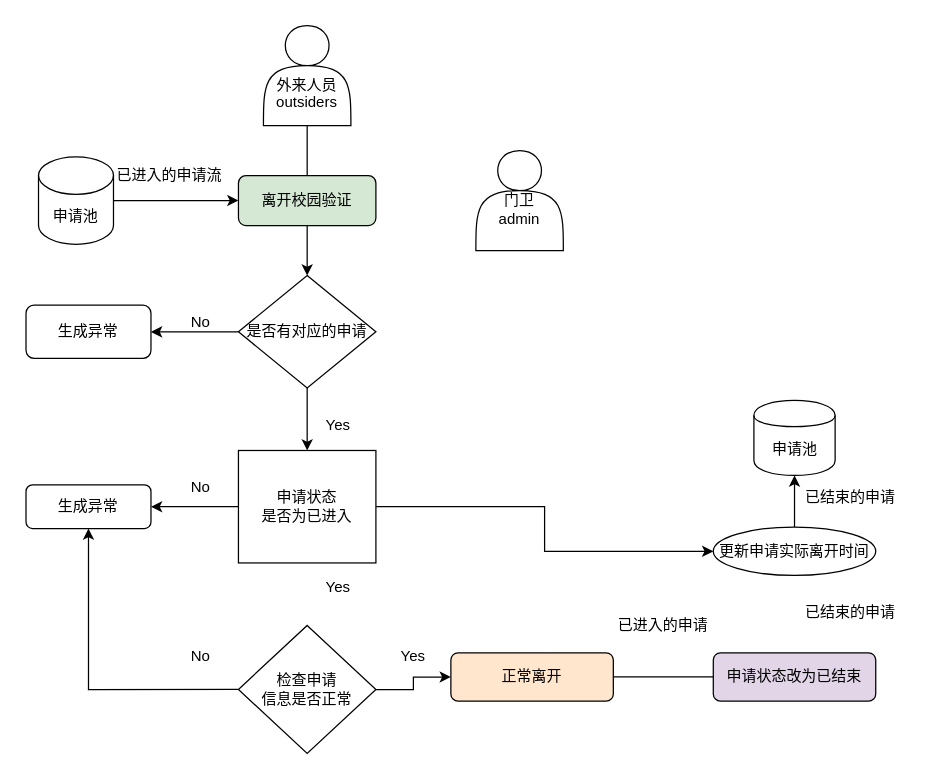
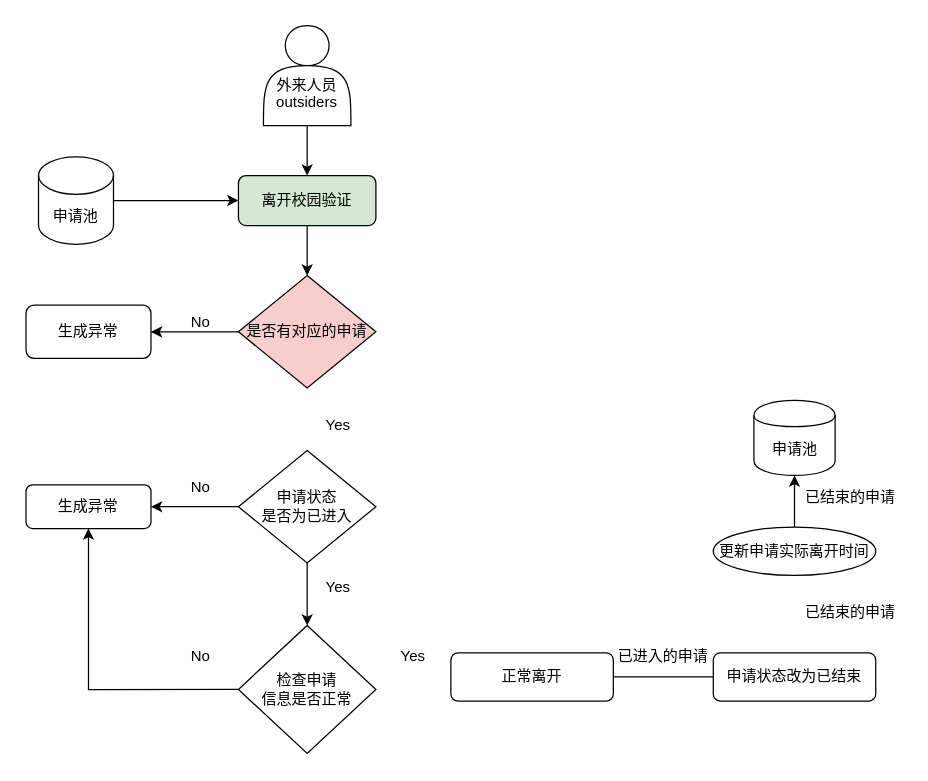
- <mxCell id="2" value="" style="edgeStyle=orthogonalEdgeStyle;rounded=0;orthogonalLoop=1;jettySize=auto;html=1;endArrow=none;" edge="1" parent="1" source="3" target="5"><mxGeometry relative="1" as="geometry" /></mxCell>
+ <mxCell id="2" value="" style="edgeStyle=orthogonalEdgeStyle;rounded=0;orthogonalLoop=1;jettySize=auto;html=1;" edge="1" parent="1" source="3" target="5"><mxGeometry relative="1" as="geometry" /></mxCell>
- <mxCell id="9" value="已进入的申请流" style="text;html=1;strokeColor=none;fillColor=none;align=center;verticalAlign=middle;whiteSpace=wrap;rounded=0;" vertex="1" parent="1"><mxGeometry x="90" y="130" width="90" height="20" as="geometry" /></mxCell>
- <mxCell id="6" value="&lt;br&gt;门卫&lt;br&gt;admin" style="shape=actor;whiteSpace=wrap;html=1;" vertex="1" parent="1"><mxGeometry x="380" y="120" width="70" height="80" as="geometry" /></mxCell>
- <mxCell id="12" value="是否有对应的申请" style="rhombus;whiteSpace=wrap;html=1;" vertex="1" parent="1"><mxGeometry x="190" y="220" width="110" height="90" as="geometry" /></mxCell>
+ <mxCell id="12" value="是否有对应的申请" style="rhombus;whiteSpace=wrap;html=1;fillColor=#f8cecc;" vertex="1" parent="1"><mxGeometry x="190" y="220" width="110" height="90" as="geometry" /></mxCell>
- <mxCell id="11" value="" style="edgeStyle=orthogonalEdgeStyle;rounded=0;orthogonalLoop=1;jettySize=auto;html=1;" edge="1" parent="1" source="12" target="17"><mxGeometry relative="1" as="geometry" /></mxCell>
- <mxCell id="17" value="申请状态&lt;br&gt;是否为已进入" style="whiteSpace=wrap;html=1;rounded=0;" vertex="1" parent="1"><mxGeometry x="190" y="360" width="110" height="90" as="geometry" /></mxCell>
+ <mxCell id="17" value="申请状态&lt;br&gt;是否为已进入" style="rhombus;whiteSpace=wrap;html=1;" vertex="1" parent="1"><mxGeometry x="190" y="360" width="110" height="90" as="geometry" /></mxCell>
- <mxCell id="16" value="" style="edgeStyle=orthogonalEdgeStyle;rounded=0;orthogonalLoop=1;jettySize=auto;html=1;" edge="1" parent="1" source="17" target="32"><mxGeometry relative="1" as="geometry" /></mxCell>
+ <mxCell id="16" value="" style="edgeStyle=orthogonalEdgeStyle;rounded=0;orthogonalLoop=1;jettySize=auto;html=1;" edge="1" parent="1" source="17" target="23"><mxGeometry relative="1" as="geometry" /></mxCell>
- <mxCell id="30" value="已进入的申请" style="text;html=1;strokeColor=none;fillColor=none;align=center;verticalAlign=middle;whiteSpace=wrap;rounded=0;" vertex="1" parent="1"><mxGeometry x="490" y="490" width="80" height="20" as="geometry" /></mxCell>
+ <mxCell id="30" value="已进入的申请" style="text;html=1;strokeColor=none;fillColor=none;align=center;verticalAlign=middle;whiteSpace=wrap;rounded=0;" vertex="1" parent="1"><mxGeometry x="490" y="515" width="80" height="20" as="geometry" /></mxCell>
- <mxCell id="27" value="正常离开" style="rounded=1;whiteSpace=wrap;html=1;fillColor=#ffe6cc;" vertex="1" parent="1"><mxGeometry x="360" y="521.88" width="130" height="38.75" as="geometry" /></mxCell>
+ <mxCell id="27" value="正常离开" style="rounded=1;whiteSpace=wrap;html=1;" vertex="1" parent="1"><mxGeometry x="360" y="521.88" width="130" height="38.75" as="geometry" /></mxCell>
- <mxCell id="29" value="申请状态改为已结束" style="rounded=1;whiteSpace=wrap;html=1;fillColor=#e1d5e7;" vertex="1" parent="1"><mxGeometry x="570" y="521.88" width="130" height="38.75" as="geometry" /></mxCell>
+ <mxCell id="29" value="申请状态改为已结束" style="rounded=1;whiteSpace=wrap;html=1;" vertex="1" parent="1"><mxGeometry x="570" y="521.88" width="130" height="38.75" as="geometry" /></mxCell>
- <mxCell id="22" value="" style="edgeStyle=orthogonalEdgeStyle;rounded=0;orthogonalLoop=1;jettySize=auto;html=1;" edge="1" parent="1" source="23" target="27"><mxGeometry relative="1" as="geometry" /></mxCell>
